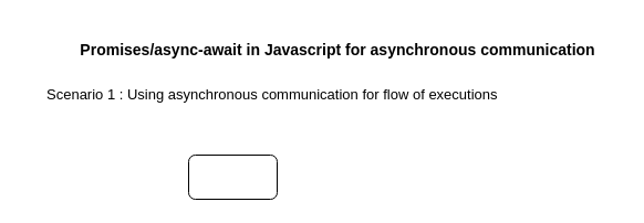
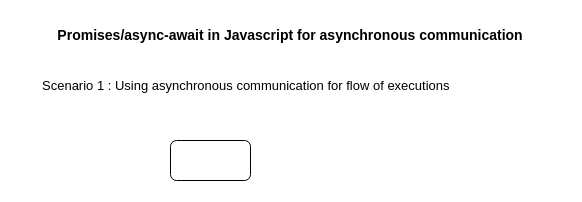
- <mxCell id="2" value="&lt;b&gt;&lt;font style=&quot;font-size: 14px;&quot;&gt;Promises/async-await in Javascript for asynchronous communication&lt;/font&gt;&lt;/b&gt;" style="text;html=1;align=center;verticalAlign=middle;whiteSpace=wrap;rounded=0;" vertex="1" parent="1"><mxGeometry x="35" y="30" width="540" height="30" as="geometry" /></mxCell>
+ <mxCell id="2" value="&lt;b&gt;&lt;font style=&quot;font-size: 14px;&quot;&gt;Promises/async-await in Javascript for asynchronous communication&lt;/font&gt;&lt;/b&gt;" style="text;html=1;align=center;verticalAlign=middle;whiteSpace=wrap;rounded=0;" vertex="1" parent="1"><mxGeometry x="20" y="20" width="540" height="30" as="geometry" /></mxCell>
